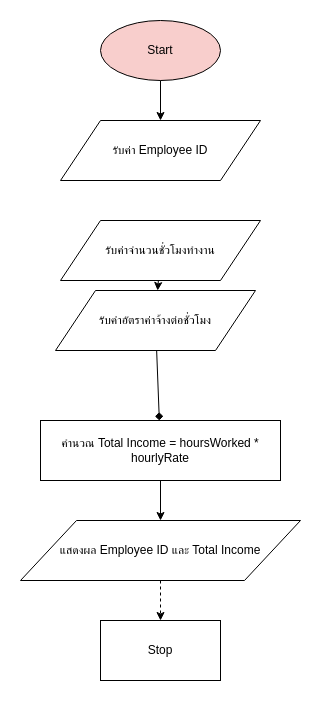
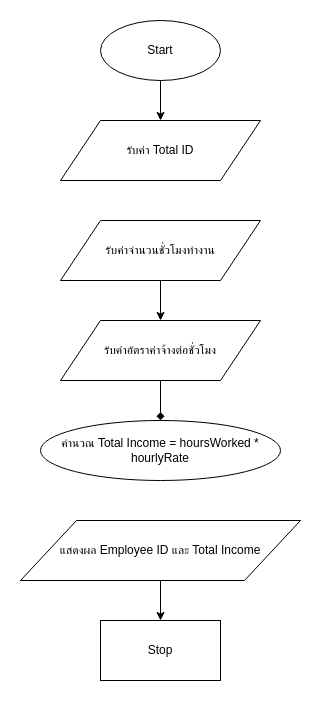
- <mxCell id="2" value="Start" style="ellipse;whiteSpace=wrap;html=1;fillColor=#f8cecc;" vertex="1" parent="1"><mxGeometry x="100" y="20" width="120" height="60" as="geometry" /></mxCell>
+ <mxCell id="2" value="Start" style="ellipse;whiteSpace=wrap;html=1;" vertex="1" parent="1"><mxGeometry x="100" y="20" width="120" height="60" as="geometry" /></mxCell>
- <mxCell id="3" value="รับค่า Employee ID" style="shape=parallelogram;whiteSpace=wrap;html=1;" vertex="1" parent="1"><mxGeometry x="60" y="120" width="200" height="60" as="geometry" /></mxCell>
+ <mxCell id="3" value="รับค่า Total ID" style="shape=parallelogram;whiteSpace=wrap;html=1;" vertex="1" parent="1"><mxGeometry x="60" y="120" width="200" height="60" as="geometry" /></mxCell>
- <mxCell id="5" value="รับค่าอัตราค่าจ้างต่อชั่วโมง" style="shape=parallelogram;whiteSpace=wrap;html=1;" vertex="1" parent="1"><mxGeometry x="55" y="290" width="200" height="60" as="geometry" /></mxCell>
+ <mxCell id="5" value="รับค่าอัตราค่าจ้างต่อชั่วโมง" style="shape=parallelogram;whiteSpace=wrap;html=1;" vertex="1" parent="1"><mxGeometry x="60" y="320" width="200" height="60" as="geometry" /></mxCell>
- <mxCell id="6" value="คำนวณ Total Income = hoursWorked * hourlyRate" style="rounded=0;whiteSpace=wrap;html=1;" vertex="1" parent="1"><mxGeometry x="40" y="420" width="240" height="60" as="geometry" /></mxCell>
+ <mxCell id="6" value="คำนวณ Total Income = hoursWorked * hourlyRate" style="ellipse;whiteSpace=wrap;html=1;" vertex="1" parent="1"><mxGeometry x="40" y="420" width="240" height="60" as="geometry" /></mxCell>
- <mxCell id="12" edge="1" parent="1" source="6" target="7"><mxGeometry relative="1" as="geometry" /></mxCell>
- <mxCell id="13" edge="1" parent="1" source="7" target="8" style="dashed=1;"><mxGeometry relative="1" as="geometry" /></mxCell>
+ <mxCell id="13" edge="1" parent="1" source="7" target="8"><mxGeometry relative="1" as="geometry" /></mxCell>
